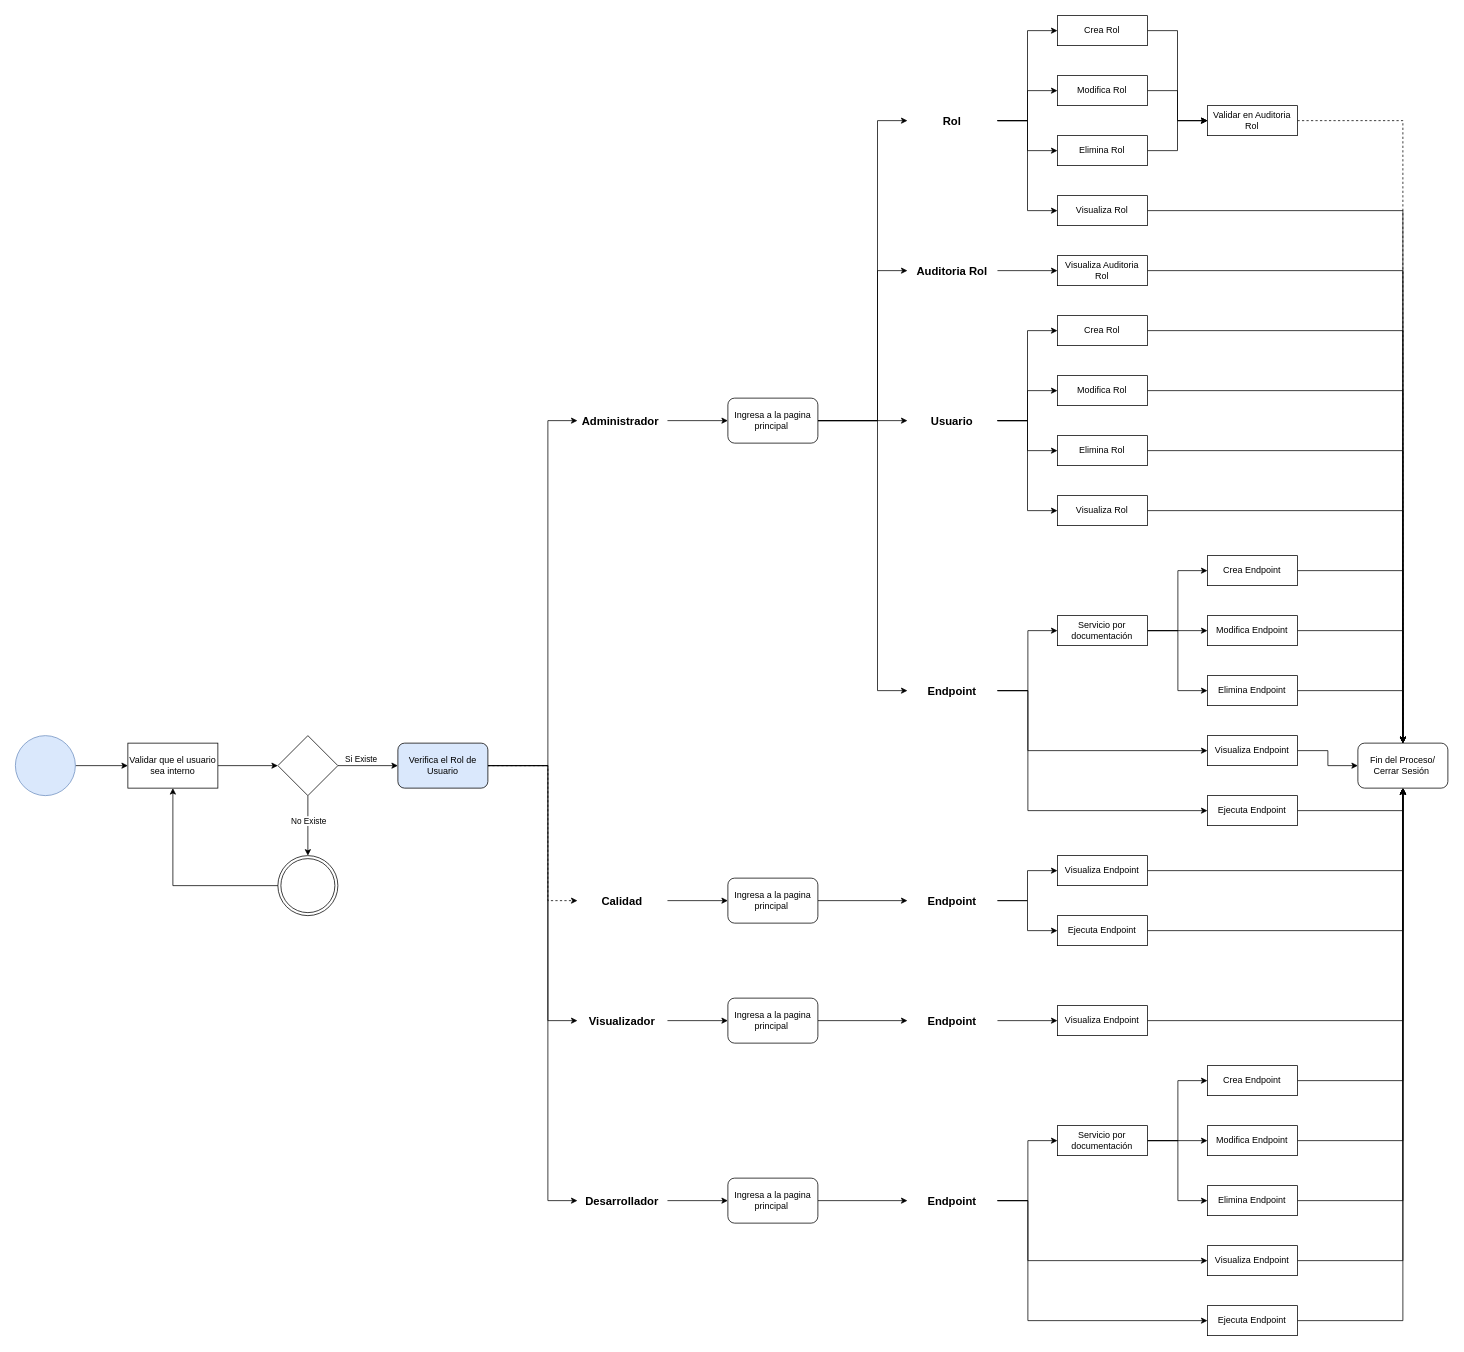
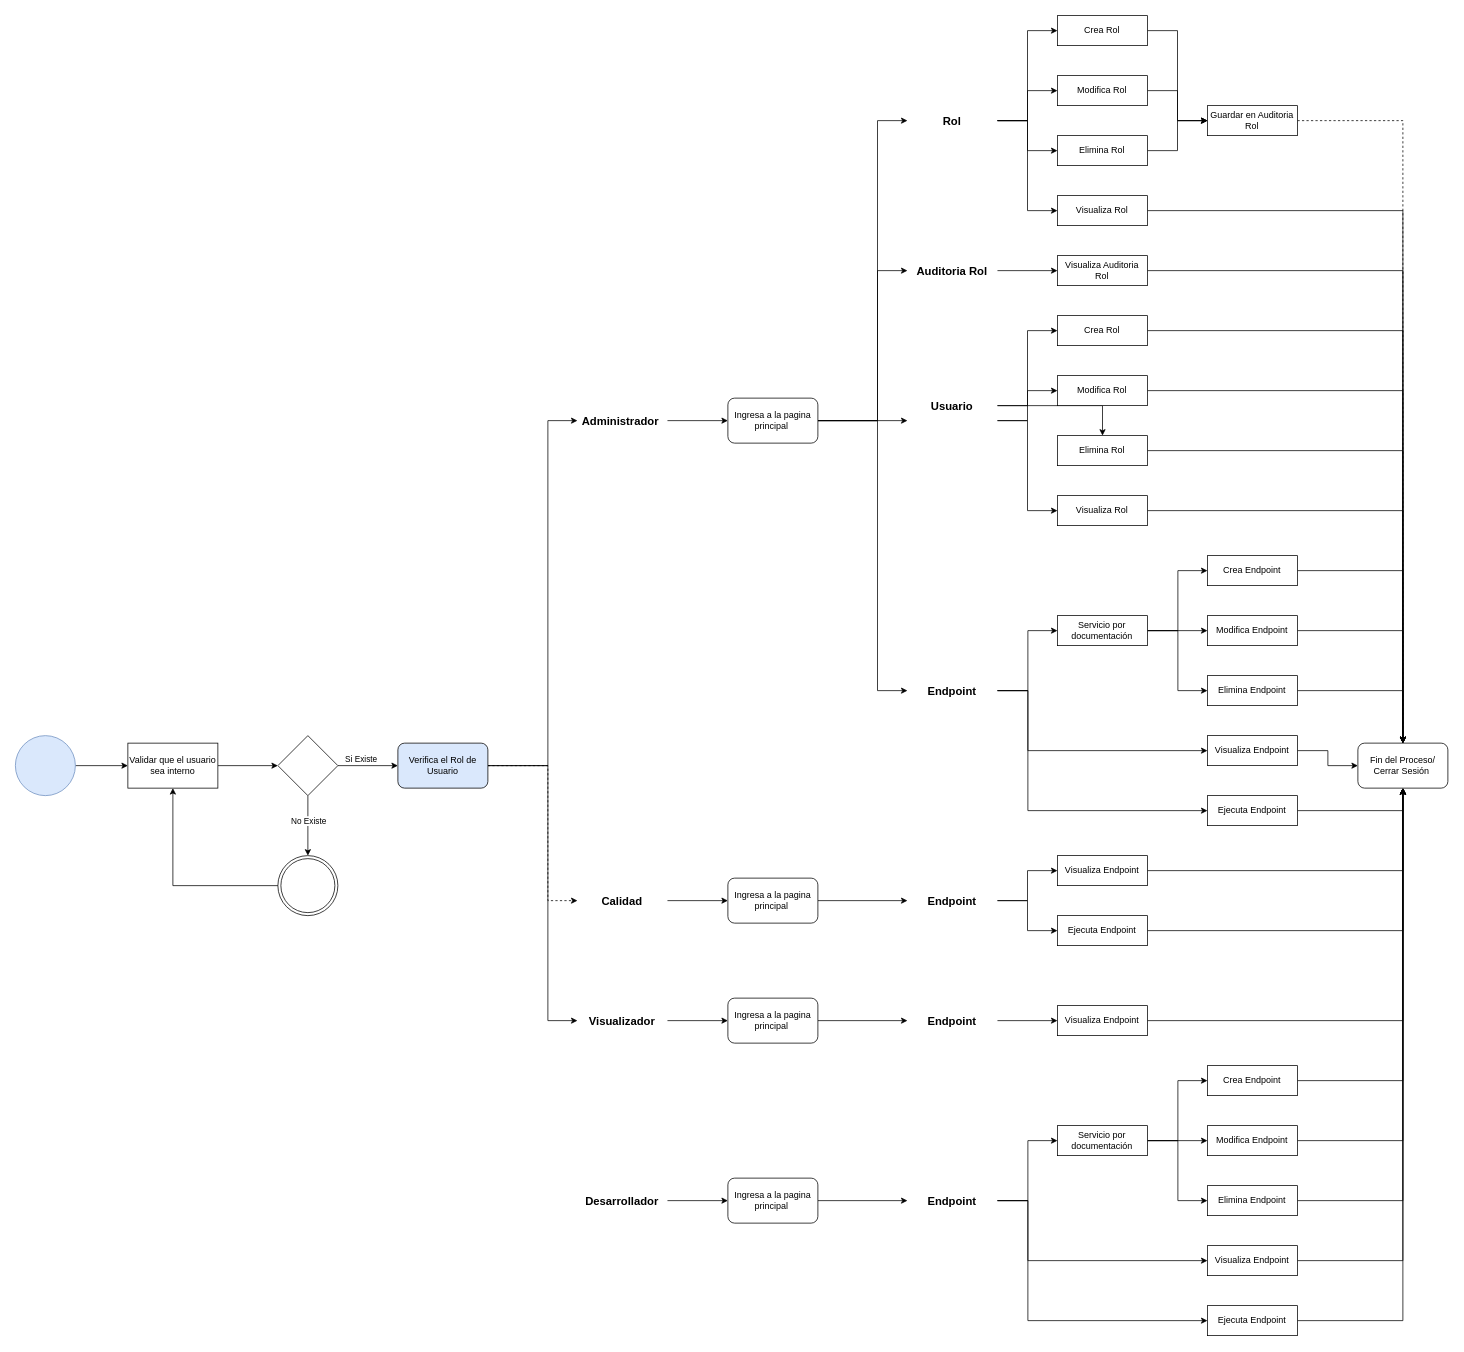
- <mxCell id="58" value="Validar en Auditoria Rol" style="whiteSpace=wrap;html=1;" vertex="1" parent="1"><mxGeometry x="1609.45" y="140" width="120" height="40" as="geometry" /></mxCell>
+ <mxCell id="58" value="Guardar en Auditoria Rol" style="whiteSpace=wrap;html=1;" vertex="1" parent="1"><mxGeometry x="1609.45" y="140" width="120" height="40" as="geometry" /></mxCell>
- <mxCell id="40" value="&lt;span style=&quot;font-size: 15px;&quot;&gt;&lt;b&gt;Usuario&lt;/b&gt;&lt;/span&gt;" style="rounded=0;whiteSpace=wrap;html=1;fillColor=none;strokeColor=none;" vertex="1" parent="1"><mxGeometry x="1209.45" y="540" width="120" height="40" as="geometry" /></mxCell>
+ <mxCell id="40" value="&lt;span style=&quot;font-size: 15px;&quot;&gt;&lt;b&gt;Usuario&lt;/b&gt;&lt;/span&gt;" style="rounded=0;whiteSpace=wrap;html=1;fillColor=none;strokeColor=none;" vertex="1" parent="1"><mxGeometry x="1209.45" y="520" width="120" height="40" as="geometry" /></mxCell>
- <mxCell id="16" style="edgeStyle=orthogonalEdgeStyle;rounded=0;orthogonalLoop=1;jettySize=auto;html=1;" edge="1" parent="1" source="17" target="25"><mxGeometry relative="1" as="geometry"><Array as="points"><mxPoint x="730" y="1020" /><mxPoint x="730" y="1600" /></Array></mxGeometry></mxCell>
